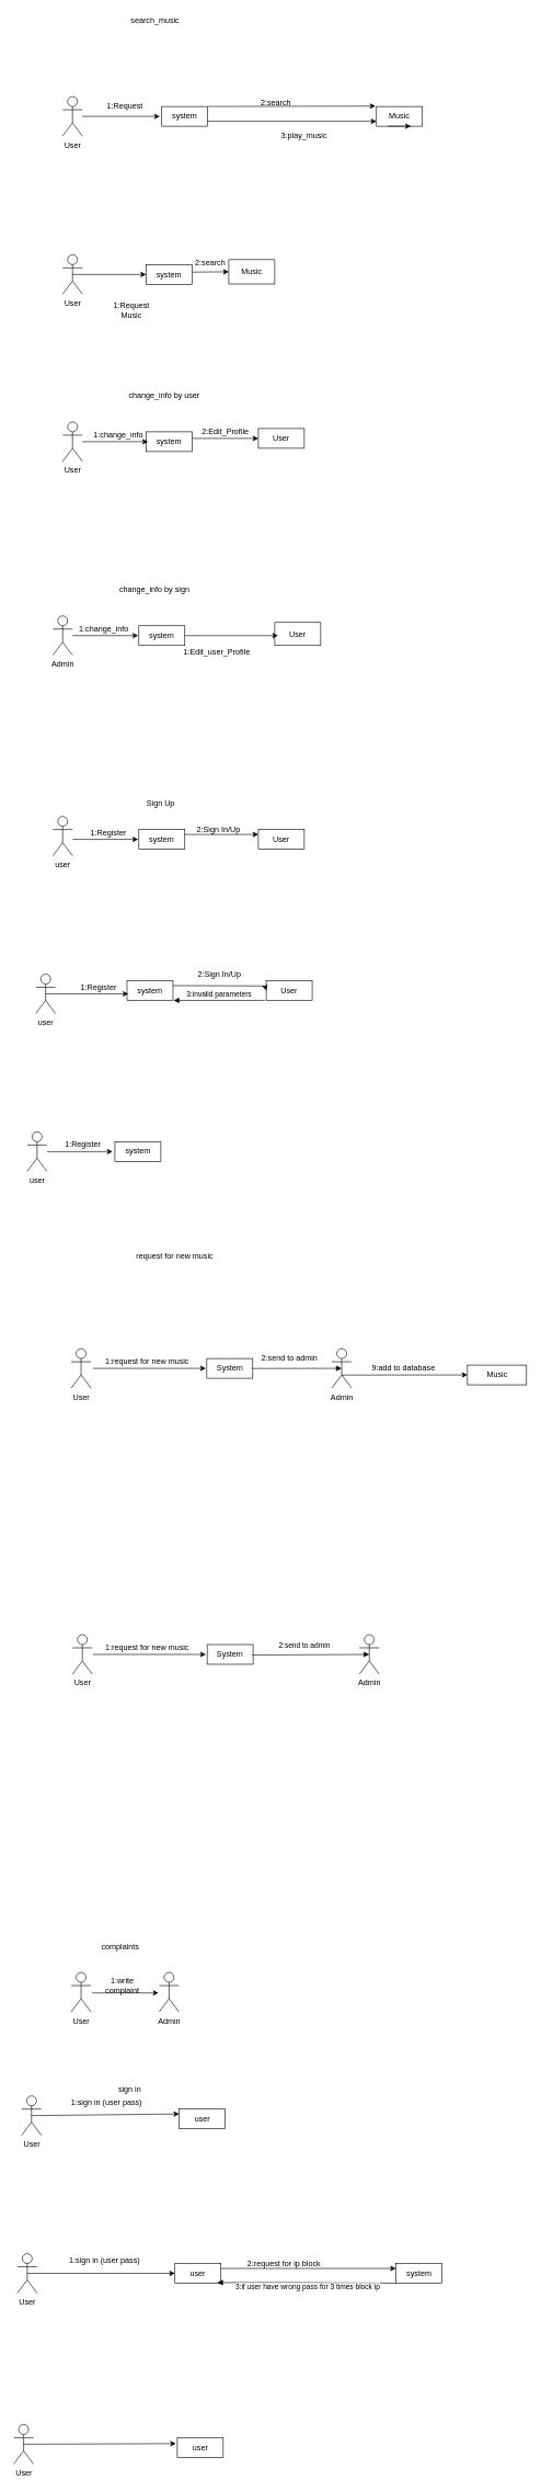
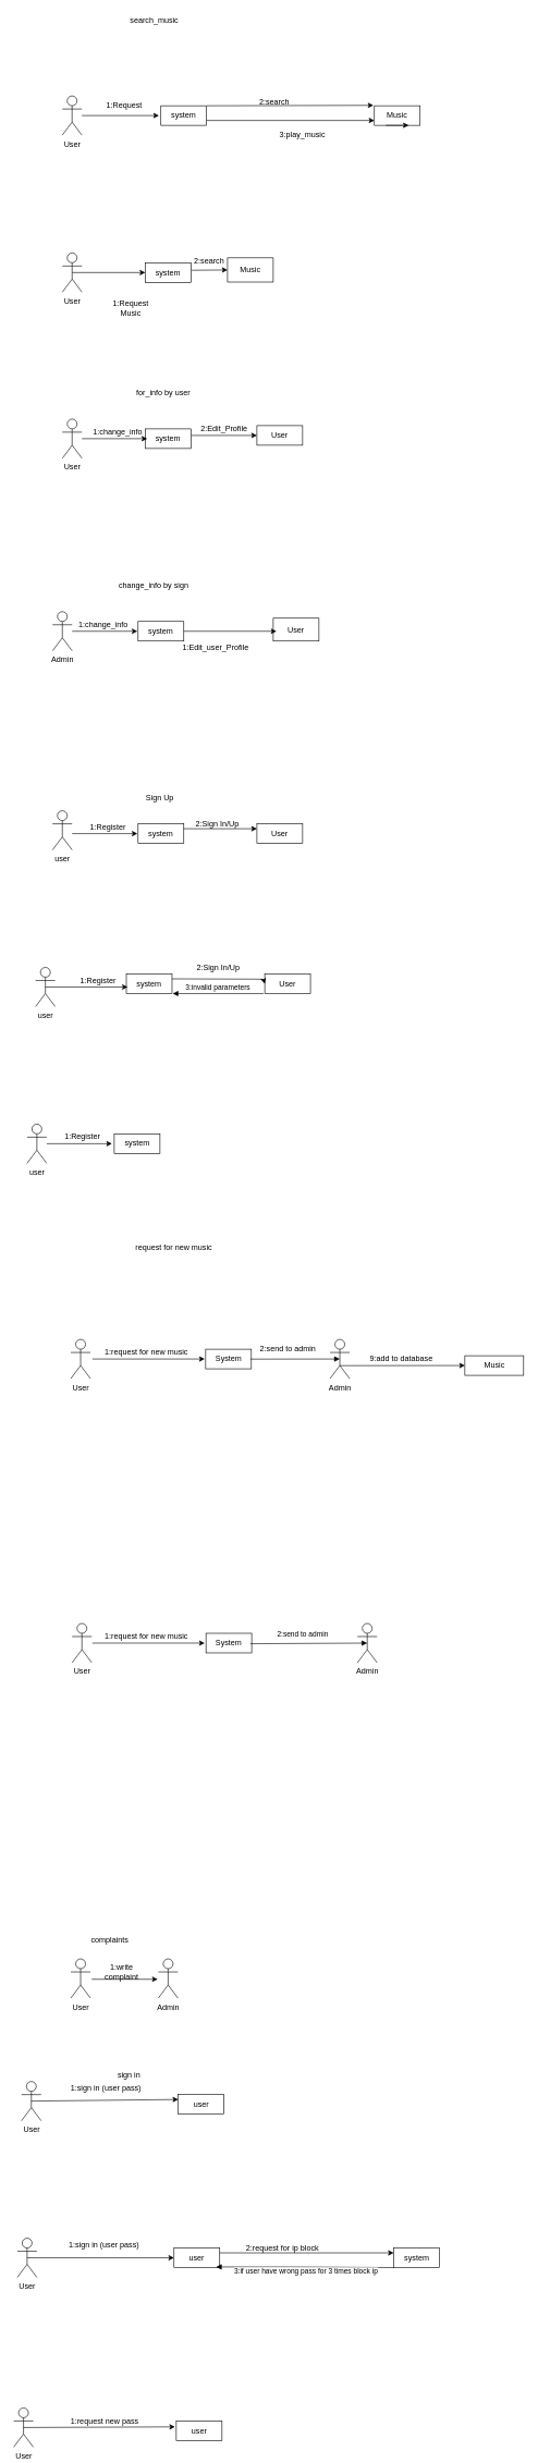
- <mxCell id="22" value="change_info by user" style="text;html=1;strokeColor=none;fillColor=none;align=center;verticalAlign=middle;whiteSpace=wrap;rounded=0;" vertex="1" parent="1"><mxGeometry x="185" y="590" width="130" height="20" as="geometry" /></mxCell>
+ <mxCell id="22" value="for_info by user" style="text;html=1;strokeColor=none;fillColor=none;align=center;verticalAlign=middle;whiteSpace=wrap;rounded=0;" vertex="1" parent="1"><mxGeometry x="185" y="590" width="130" height="20" as="geometry" /></mxCell>
- <mxCell id="67" value="complaints" style="text;html=1;strokeColor=none;fillColor=none;align=center;verticalAlign=middle;whiteSpace=wrap;rounded=0;" vertex="1" parent="1"><mxGeometry x="132.5" y="2949.818" width="100" height="20" as="geometry" /></mxCell>
+ <mxCell id="67" value="complaints" style="text;html=1;strokeColor=none;fillColor=none;align=center;verticalAlign=middle;whiteSpace=wrap;rounded=0;" vertex="1" parent="1"><mxGeometry x="117.5" y="2959.818" width="100" height="20" as="geometry" /></mxCell>
+ <mxCell id="91" value="1:request new pass" style="text;html=1;strokeColor=none;fillColor=none;align=center;verticalAlign=middle;whiteSpace=wrap;rounded=0;" vertex="1" parent="1"><mxGeometry x="100" y="3696.667" width="120" height="20" as="geometry" /></mxCell>
